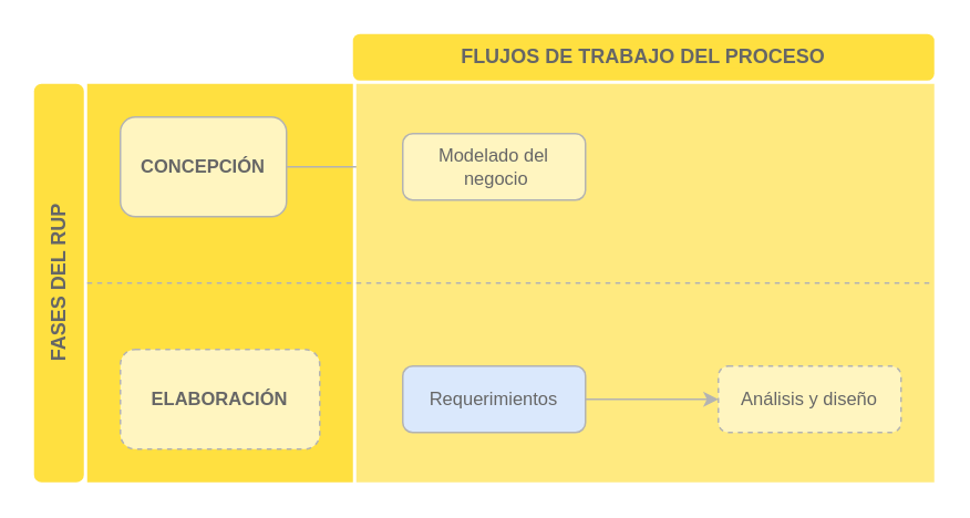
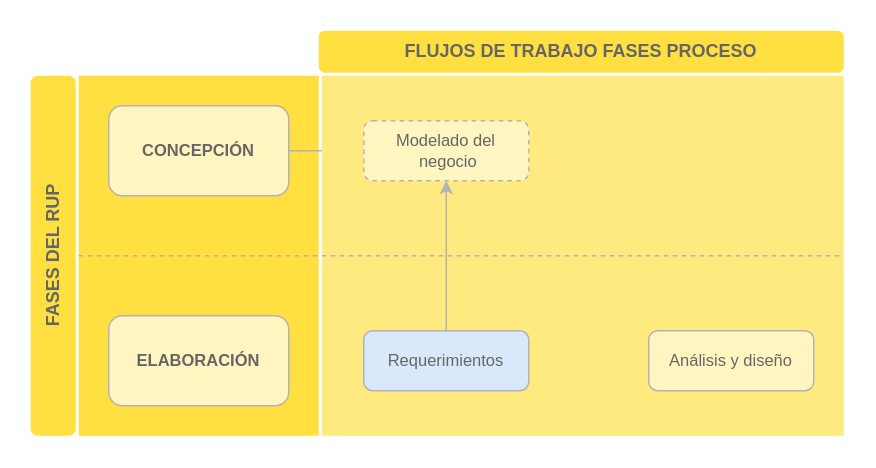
- <mxCell id="13" value="&lt;span style=&quot;background-color: rgb(255 , 224 , 64)&quot;&gt;FLUJOS DE TRABAJO DEL PROCESO&lt;/span&gt;" style="rounded=1;whiteSpace=wrap;html=1;fillColor=#FFE040;strokeColor=none;fontStyle=1;fontColor=#666666;" vertex="1" parent="1"><mxGeometry x="212" y="20" width="350" height="28" as="geometry" /></mxCell>
+ <mxCell id="13" value="&lt;span style=&quot;background-color: rgb(255 , 224 , 64)&quot;&gt;FLUJOS DE TRABAJO FASES PROCESO&lt;/span&gt;" style="rounded=1;whiteSpace=wrap;html=1;fillColor=#FFE040;strokeColor=none;fontStyle=1;fontColor=#666666;" vertex="1" parent="1"><mxGeometry x="212" y="20" width="350" height="28" as="geometry" /></mxCell>
- <mxCell id="4" value="CONCEPCIÓN" style="rounded=1;whiteSpace=wrap;html=1;fillColor=#FFF5C0;strokeColor=#B3B3B3;fontSize=11;fontColor=#666666;fontStyle=1" vertex="1" parent="1"><mxGeometry x="72" y="70" width="100" height="60" as="geometry" /></mxCell>
+ <mxCell id="4" value="CONCEPCIÓN" style="rounded=1;whiteSpace=wrap;html=1;fillColor=#FFF5C0;strokeColor=#B3B3B3;fontSize=11;fontColor=#666666;fontStyle=1" vertex="1" parent="1"><mxGeometry x="72" y="70" width="120" height="60" as="geometry" /></mxCell>
- <mxCell id="7" value="Modelado del&lt;br&gt;&amp;nbsp;negocio" style="rounded=1;whiteSpace=wrap;html=1;fillColor=#FFF5C0;strokeColor=#B3B3B3;fontSize=11;fontColor=#666666;" vertex="1" parent="1"><mxGeometry x="242" y="80" width="110" height="40" as="geometry" /></mxCell>
+ <mxCell id="7" value="Modelado del&lt;br&gt;&amp;nbsp;negocio" style="rounded=1;whiteSpace=wrap;html=1;fillColor=#FFF5C0;strokeColor=#B3B3B3;fontSize=11;fontColor=#666666;dashed=1;" vertex="1" parent="1"><mxGeometry x="242" y="80" width="110" height="40" as="geometry" /></mxCell>
- <mxCell id="5" value="ELABORACIÓN" style="rounded=1;whiteSpace=wrap;html=1;fillColor=#FFF5C0;strokeColor=#B3B3B3;fontSize=11;fontColor=#666666;fontStyle=1;dashed=1;" vertex="1" parent="1"><mxGeometry x="72" y="210" width="120" height="60" as="geometry" /></mxCell>
+ <mxCell id="5" value="ELABORACIÓN" style="rounded=1;whiteSpace=wrap;html=1;fillColor=#FFF5C0;strokeColor=#B3B3B3;fontSize=11;fontColor=#666666;fontStyle=1" vertex="1" parent="1"><mxGeometry x="72" y="210" width="120" height="60" as="geometry" /></mxCell>
- <mxCell id="8" value="" style="edgeStyle=orthogonalEdgeStyle;rounded=0;orthogonalLoop=1;jettySize=auto;html=1;strokeColor=#B3B3B3;" edge="1" parent="1" source="9" target="10"><mxGeometry relative="1" as="geometry" /></mxCell>
+ <mxCell id="8" value="" style="edgeStyle=orthogonalEdgeStyle;rounded=0;orthogonalLoop=1;jettySize=auto;html=1;strokeColor=#B3B3B3;" edge="1" parent="1" source="9" target="7"><mxGeometry relative="1" as="geometry" /></mxCell>
- <mxCell id="10" value="Análisis y diseño" style="rounded=1;whiteSpace=wrap;html=1;fillColor=#FFF5C0;strokeColor=#B3B3B3;fontSize=11;fontColor=#666666;dashed=1;" vertex="1" parent="1"><mxGeometry x="432" y="220" width="110" height="40" as="geometry" /></mxCell>
+ <mxCell id="10" value="Análisis y diseño" style="rounded=1;whiteSpace=wrap;html=1;fillColor=#FFF5C0;strokeColor=#B3B3B3;fontSize=11;fontColor=#666666;" vertex="1" parent="1"><mxGeometry x="432" y="220" width="110" height="40" as="geometry" /></mxCell>
